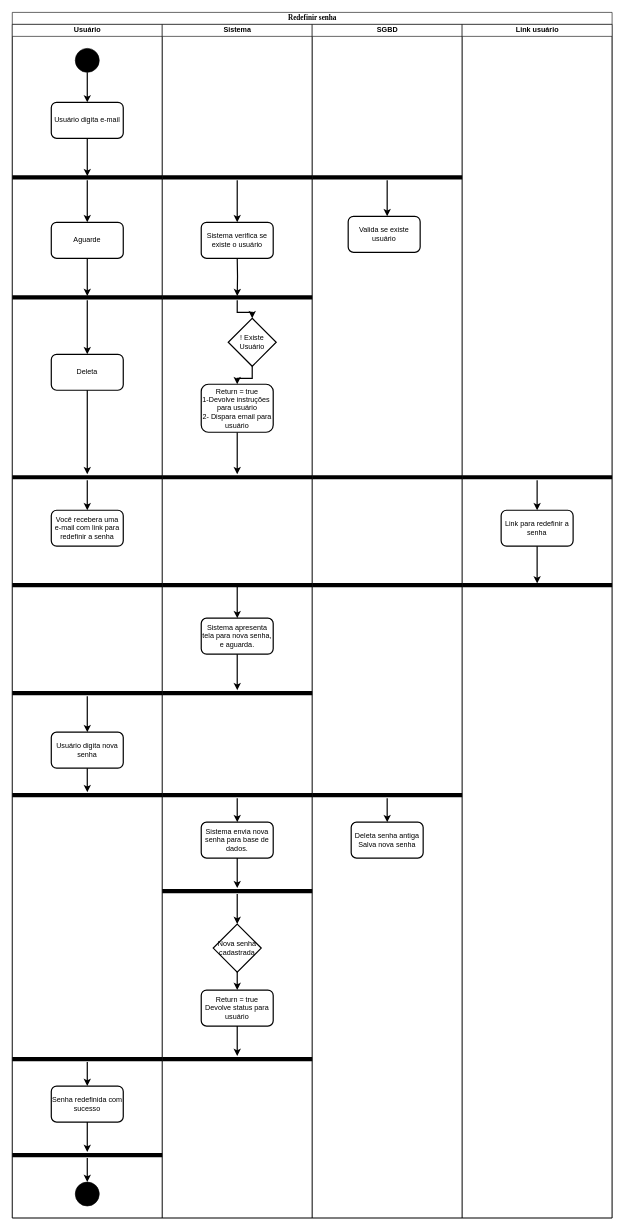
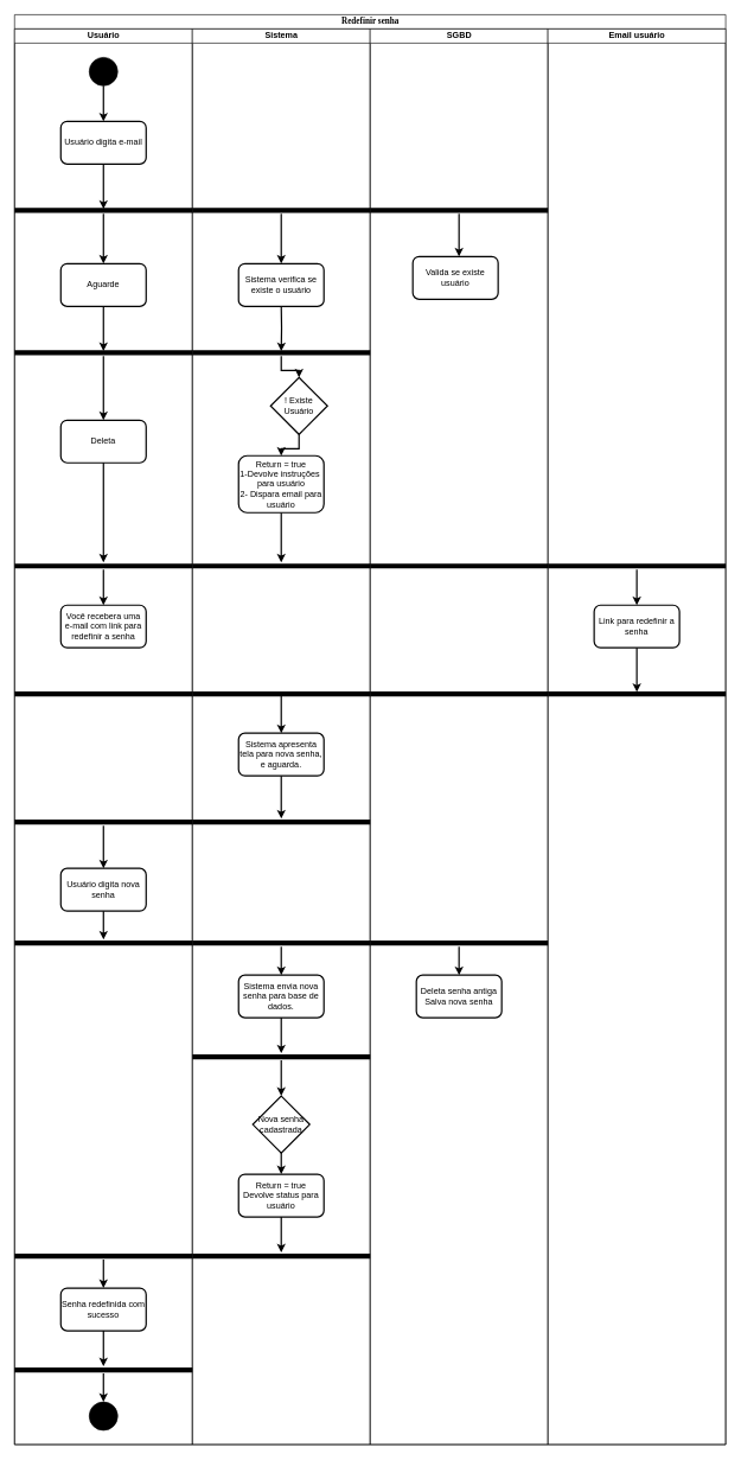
- <mxCell id="39" value="Link usuário" style="swimlane;html=1;startSize=20;" vertex="1" parent="2"><mxGeometry x="750" y="20" width="250" height="1990" as="geometry" /></mxCell>
+ <mxCell id="39" value="Email usuário" style="swimlane;html=1;startSize=20;" vertex="1" parent="2"><mxGeometry x="750" y="20" width="250" height="1990" as="geometry" /></mxCell>
